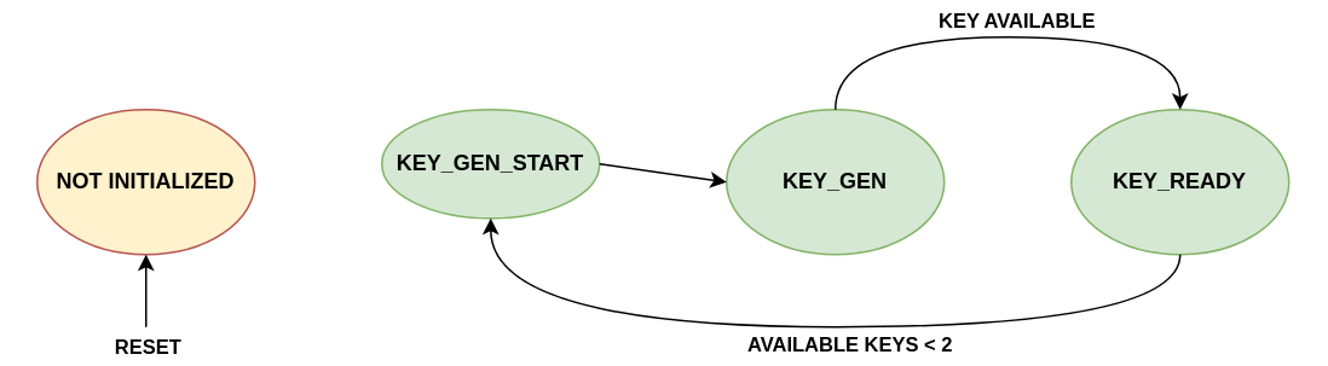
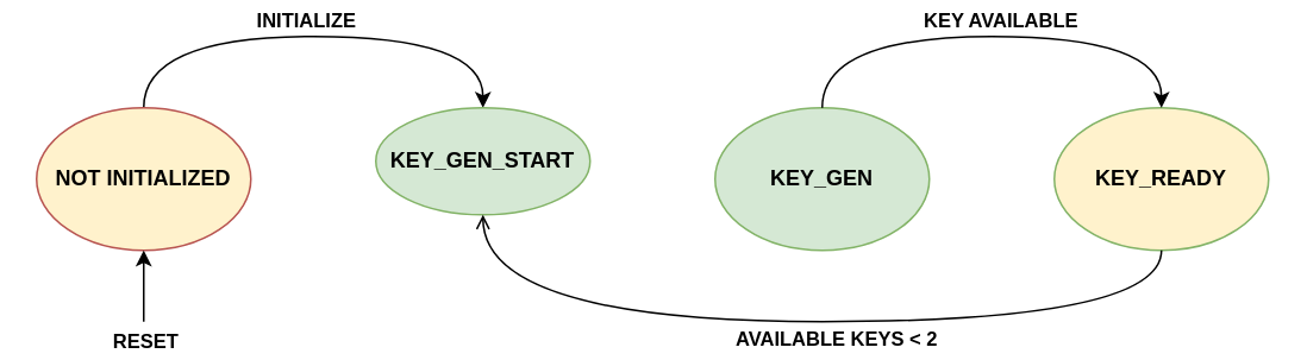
+ <mxCell id="2" style="edgeStyle=orthogonalEdgeStyle;curved=1;rounded=0;orthogonalLoop=1;jettySize=auto;html=1;exitX=0.5;exitY=0;exitDx=0;exitDy=0;entryX=0.5;entryY=0;entryDx=0;entryDy=0;" parent="1" source="4" target="5" edge="1"><mxGeometry relative="1" as="geometry"><Array as="points"><mxPoint x="80" y="20" /><mxPoint x="270" y="20" /></Array></mxGeometry></mxCell>
+ <mxCell id="3" value="INITIALIZE" style="edgeLabel;html=1;align=center;verticalAlign=middle;resizable=0;points=[];fontStyle=1" parent="2" vertex="1" connectable="0"><mxGeometry x="-0.035" y="4" relative="1" as="geometry"><mxPoint y="-6" as="offset" /></mxGeometry></mxCell>
- <mxCell id="8" value="" style="endArrow=classic;html=1;exitX=1;exitY=0.5;exitDx=0;exitDy=0;entryX=0;entryY=0.5;entryDx=0;entryDy=0;" edge="1" parent="1" source="5" target="6"><mxGeometry width="50" height="50" relative="1" as="geometry"><mxPoint x="360" y="50" as="sourcePoint" /><mxPoint x="390" y="99.71" as="targetPoint" /></mxGeometry></mxCell>
- <mxCell id="7" value="KEY_READY" style="ellipse;whiteSpace=wrap;html=1;fillColor=#d5e8d4;strokeColor=#82b366;fontStyle=1" vertex="1" parent="1"><mxGeometry x="590" y="60" width="120" height="80" as="geometry" /></mxCell>
+ <mxCell id="7" value="KEY_READY" style="ellipse;whiteSpace=wrap;html=1;fillColor=#fff2cc;strokeColor=#82b366;fontStyle=1;" vertex="1" parent="1"><mxGeometry x="590" y="60" width="120" height="80" as="geometry" /></mxCell>
- <mxCell id="11" style="edgeStyle=orthogonalEdgeStyle;curved=1;rounded=0;orthogonalLoop=1;jettySize=auto;html=1;entryX=0.5;entryY=1;entryDx=0;entryDy=0;exitX=0.5;exitY=1;exitDx=0;exitDy=0;" edge="1" parent="1" source="7" target="5"><mxGeometry relative="1" as="geometry"><Array as="points"><mxPoint x="650" y="180" /><mxPoint x="270" y="180" /></Array><mxPoint x="570" y="330" as="sourcePoint" /><mxPoint x="510" y="239.97" as="targetPoint" /></mxGeometry></mxCell>
+ <mxCell id="11" style="edgeStyle=orthogonalEdgeStyle;curved=1;rounded=0;orthogonalLoop=1;jettySize=auto;html=1;entryX=0.5;entryY=1;entryDx=0;entryDy=0;exitX=0.5;exitY=1;exitDx=0;exitDy=0;endArrow=open;" edge="1" parent="1" source="7" target="5"><mxGeometry relative="1" as="geometry"><Array as="points"><mxPoint x="650" y="180" /><mxPoint x="270" y="180" /></Array><mxPoint x="570" y="330" as="sourcePoint" /><mxPoint x="510" y="239.97" as="targetPoint" /></mxGeometry></mxCell>
